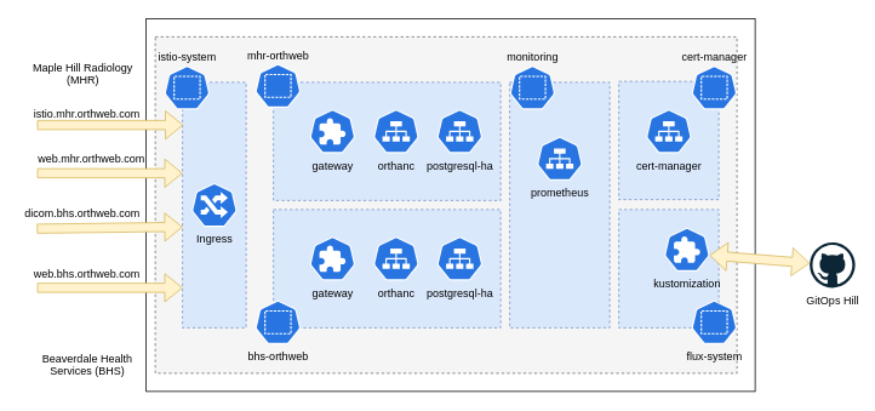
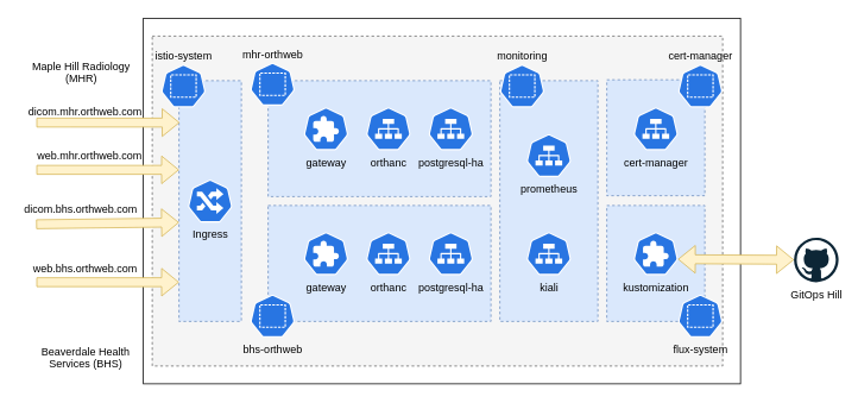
- <mxCell id="32" value="istio.mhr.orthweb.com" style="text;html=1;strokeColor=none;fillColor=none;align=center;verticalAlign=middle;whiteSpace=wrap;rounded=0;dashed=1;" parent="1" vertex="1"><mxGeometry x="30" y="110" width="130" height="30" as="geometry" /></mxCell>
+ <mxCell id="32" value="dicom.mhr.orthweb.com" style="text;html=1;strokeColor=none;fillColor=none;align=center;verticalAlign=middle;whiteSpace=wrap;rounded=0;dashed=1;" parent="1" vertex="1"><mxGeometry x="30" y="110" width="130" height="30" as="geometry" /></mxCell>
- <mxCell id="23" value="kustomization" style="sketch=0;html=1;dashed=0;whitespace=wrap;fillColor=#2875E2;strokeColor=#ffffff;points=[[0.005,0.63,0],[0.1,0.2,0],[0.9,0.2,0],[0.5,0,0],[0.995,0.63,0],[0.72,0.99,0],[0.5,1,0],[0.28,0.99,0]];shape=mxgraph.kubernetes.icon;prIcon=crd;labelPosition=center;verticalLabelPosition=bottom;align=center;verticalAlign=top;" parent="1" vertex="1"><mxGeometry x="730" y="250" width="50" height="48" as="geometry" /></mxCell>
+ <mxCell id="23" value="kustomization" style="sketch=0;html=1;dashed=0;whitespace=wrap;fillColor=#2875E2;strokeColor=#ffffff;points=[[0.005,0.63,0],[0.1,0.2,0],[0.9,0.2,0],[0.5,0,0],[0.995,0.63,0],[0.72,0.99,0],[0.5,1,0],[0.28,0.99,0]];shape=mxgraph.kubernetes.icon;prIcon=crd;labelPosition=center;verticalLabelPosition=bottom;align=center;verticalAlign=top;" parent="1" vertex="1"><mxGeometry x="710" y="260" width="50" height="48" as="geometry" /></mxCell>
+ <mxCell id="36" value="kiali" style="sketch=0;html=1;dashed=0;whitespace=wrap;fillColor=#2875E2;strokeColor=#ffffff;points=[[0.005,0.63,0],[0.1,0.2,0],[0.9,0.2,0],[0.5,0,0],[0.995,0.63,0],[0.72,0.99,0],[0.5,1,0],[0.28,0.99,0]];shape=mxgraph.kubernetes.icon;prIcon=svc;labelPosition=center;verticalLabelPosition=bottom;align=center;verticalAlign=top;" parent="1" vertex="1"><mxGeometry x="590" y="260" width="50" height="48" as="geometry" /></mxCell>
